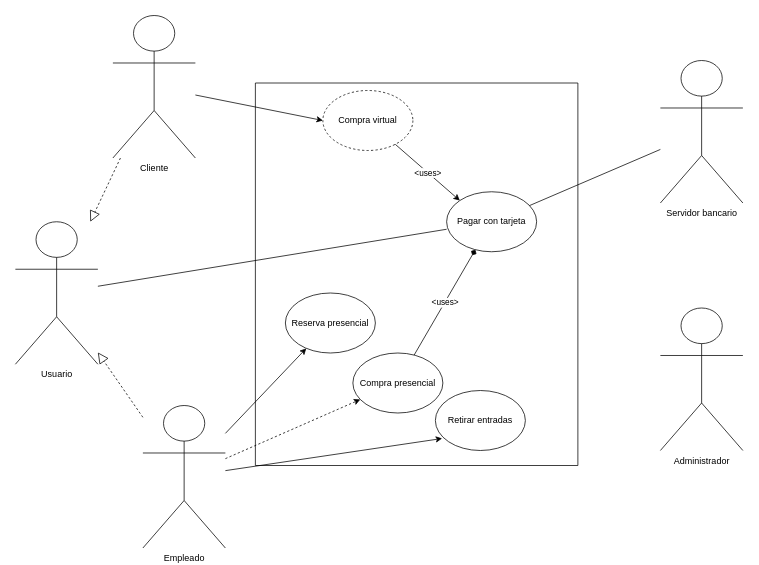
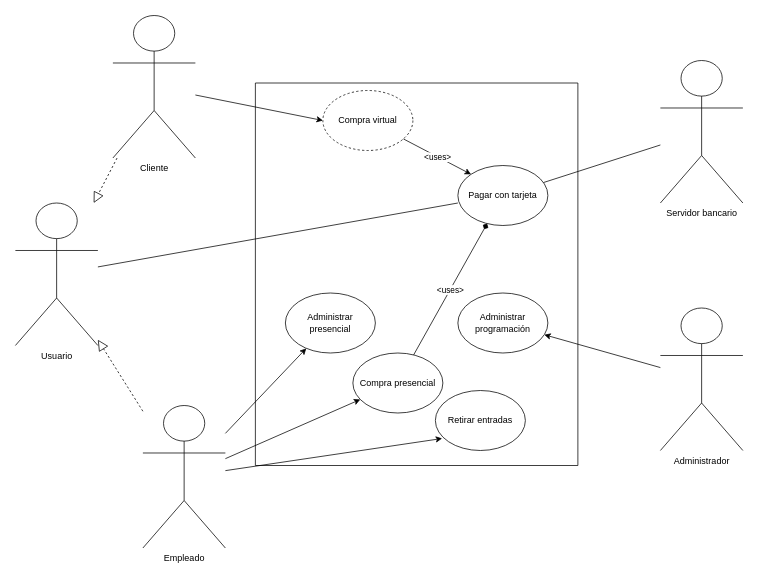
- <mxCell id="5" value="Pagar con tarjeta" style="ellipse;whiteSpace=wrap;html=1;" vertex="1" parent="2"><mxGeometry x="255" y="145" width="120" height="80" as="geometry" /></mxCell>
+ <mxCell id="5" value="Pagar con tarjeta" style="ellipse;whiteSpace=wrap;html=1;" vertex="1" parent="2"><mxGeometry x="270" y="110" width="120" height="80" as="geometry" /></mxCell>
- <mxCell id="14" value="Usuario" style="shape=umlActor;verticalLabelPosition=bottom;verticalAlign=top;html=1;outlineConnect=0;" vertex="1" parent="1"><mxGeometry x="20" y="295" width="110" height="190" as="geometry" /></mxCell>
+ <mxCell id="14" value="Usuario" style="shape=umlActor;verticalLabelPosition=bottom;verticalAlign=top;html=1;outlineConnect=0;" vertex="1" parent="1"><mxGeometry x="20" y="270" width="110" height="190" as="geometry" /></mxCell>
- <mxCell id="3" value="Reserva presencial" style="ellipse;whiteSpace=wrap;html=1;" vertex="1" parent="2"><mxGeometry x="40" y="280" width="120" height="80" as="geometry" /></mxCell>
+ <mxCell id="3" value="Administrar presencial" style="ellipse;whiteSpace=wrap;html=1;" vertex="1" parent="2"><mxGeometry x="40" y="280" width="120" height="80" as="geometry" /></mxCell>
+ <mxCell id="8" value="Administrar programación" style="ellipse;whiteSpace=wrap;html=1;" vertex="1" parent="2"><mxGeometry x="270" y="280" width="120" height="80" as="geometry" /></mxCell>
+ <mxCell id="26" value="" style="endArrow=classic;html=1;rounded=0;" edge="1" parent="1" source="17" target="8"><mxGeometry width="50" height="50" relative="1" as="geometry"><mxPoint x="310" y="636.846" as="sourcePoint" /><mxPoint x="599" y="594" as="targetPoint" /></mxGeometry></mxCell>
- <mxCell id="24" value="" style="endArrow=classic;html=1;rounded=0;dashed=1;" edge="1" parent="1" source="13" target="6"><mxGeometry width="50" height="50" relative="1" as="geometry"><mxPoint x="310" y="587.179" as="sourcePoint" /><mxPoint x="417.867" y="473.78" as="targetPoint" /></mxGeometry></mxCell>
+ <mxCell id="24" value="" style="endArrow=classic;html=1;rounded=0;" edge="1" parent="1" source="13" target="6"><mxGeometry width="50" height="50" relative="1" as="geometry"><mxPoint x="310" y="587.179" as="sourcePoint" /><mxPoint x="417.867" y="473.78" as="targetPoint" /></mxGeometry></mxCell>
